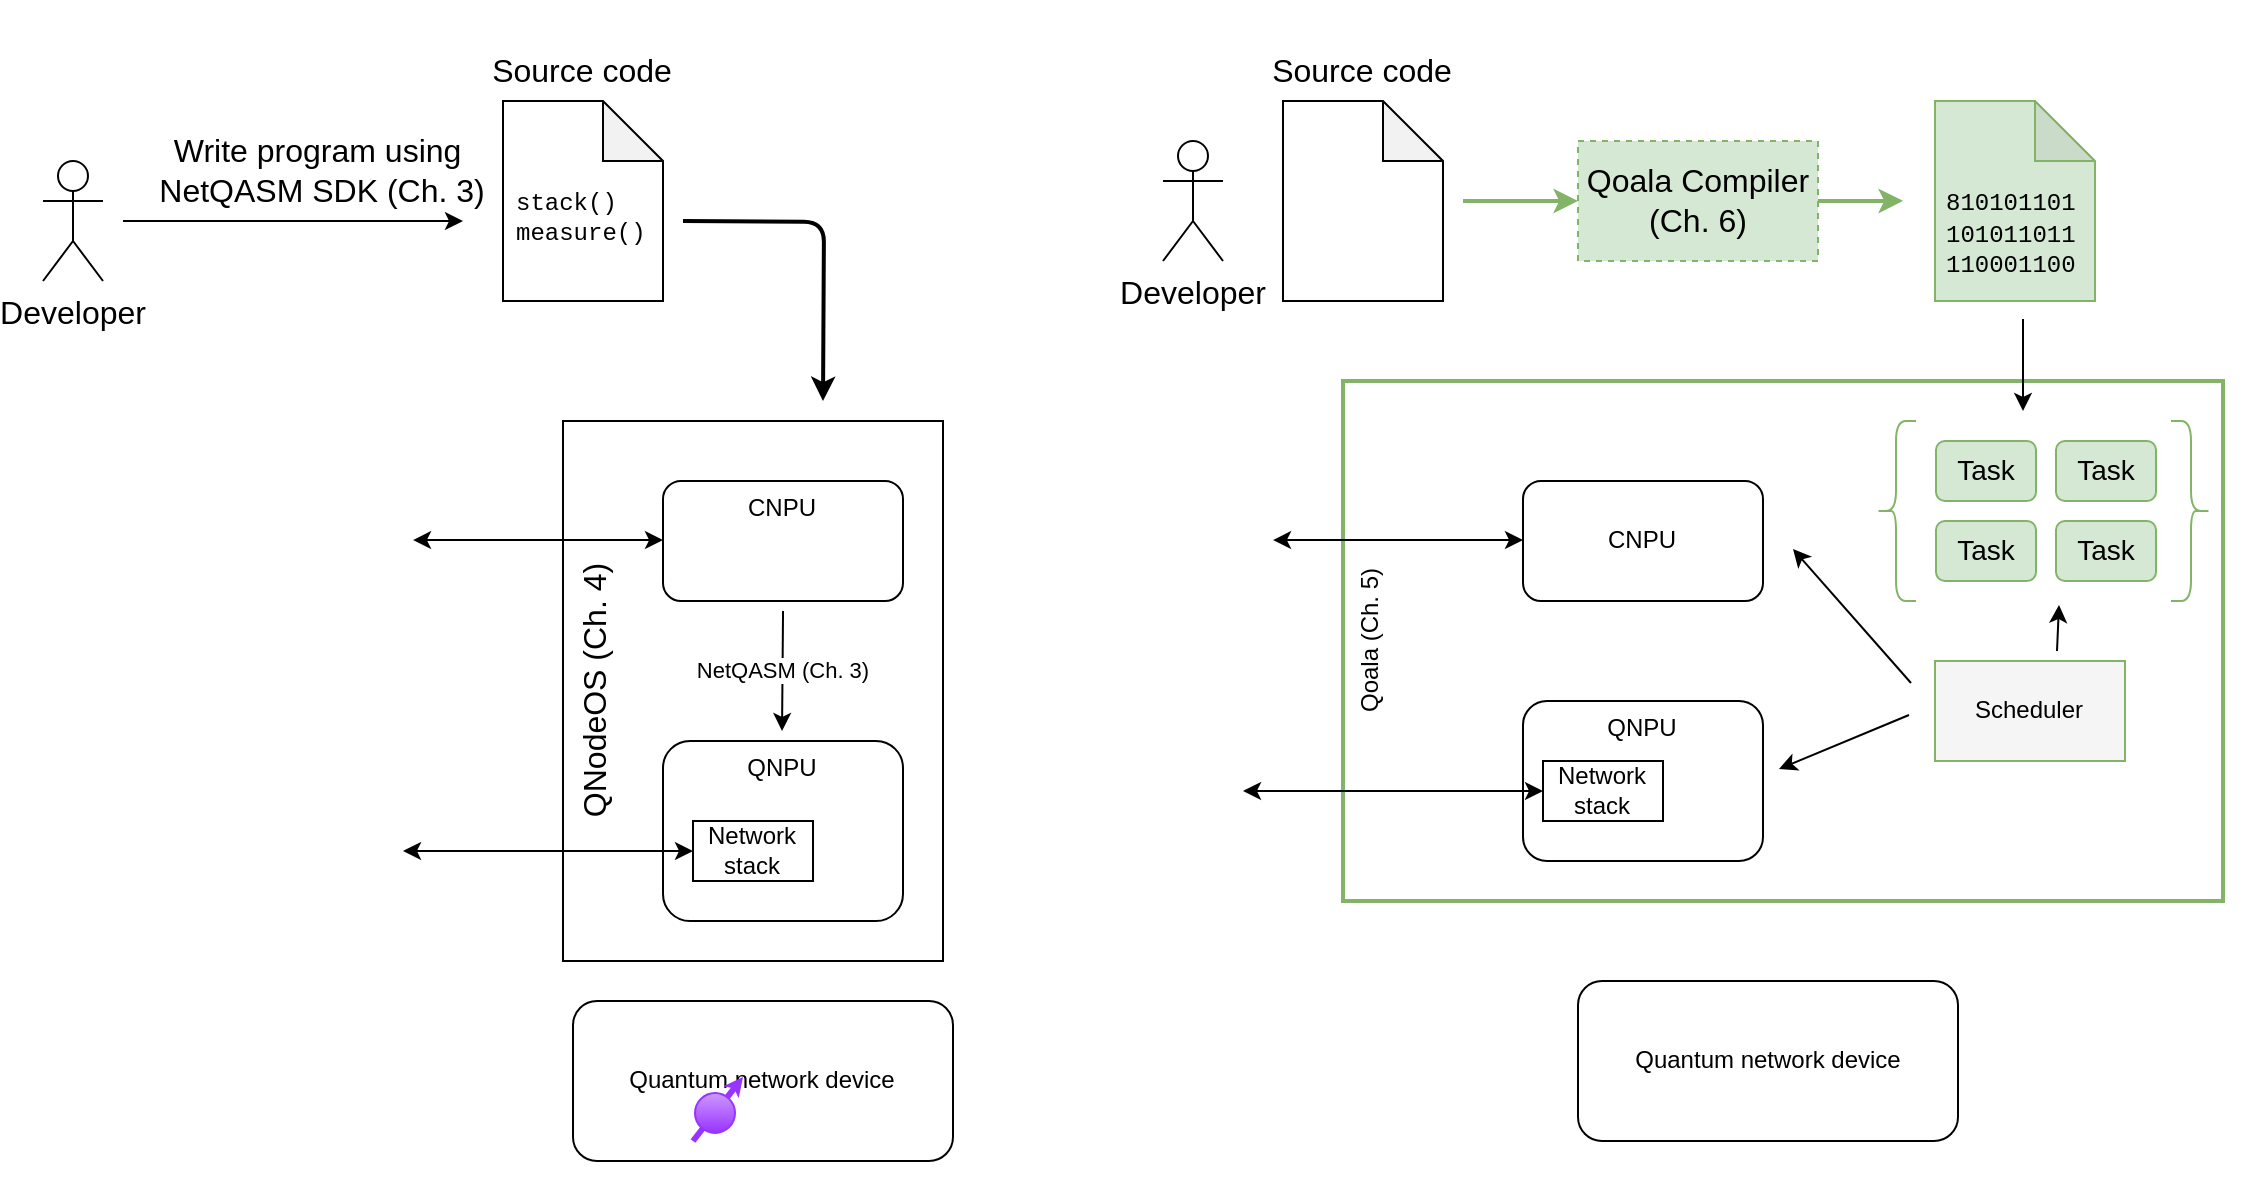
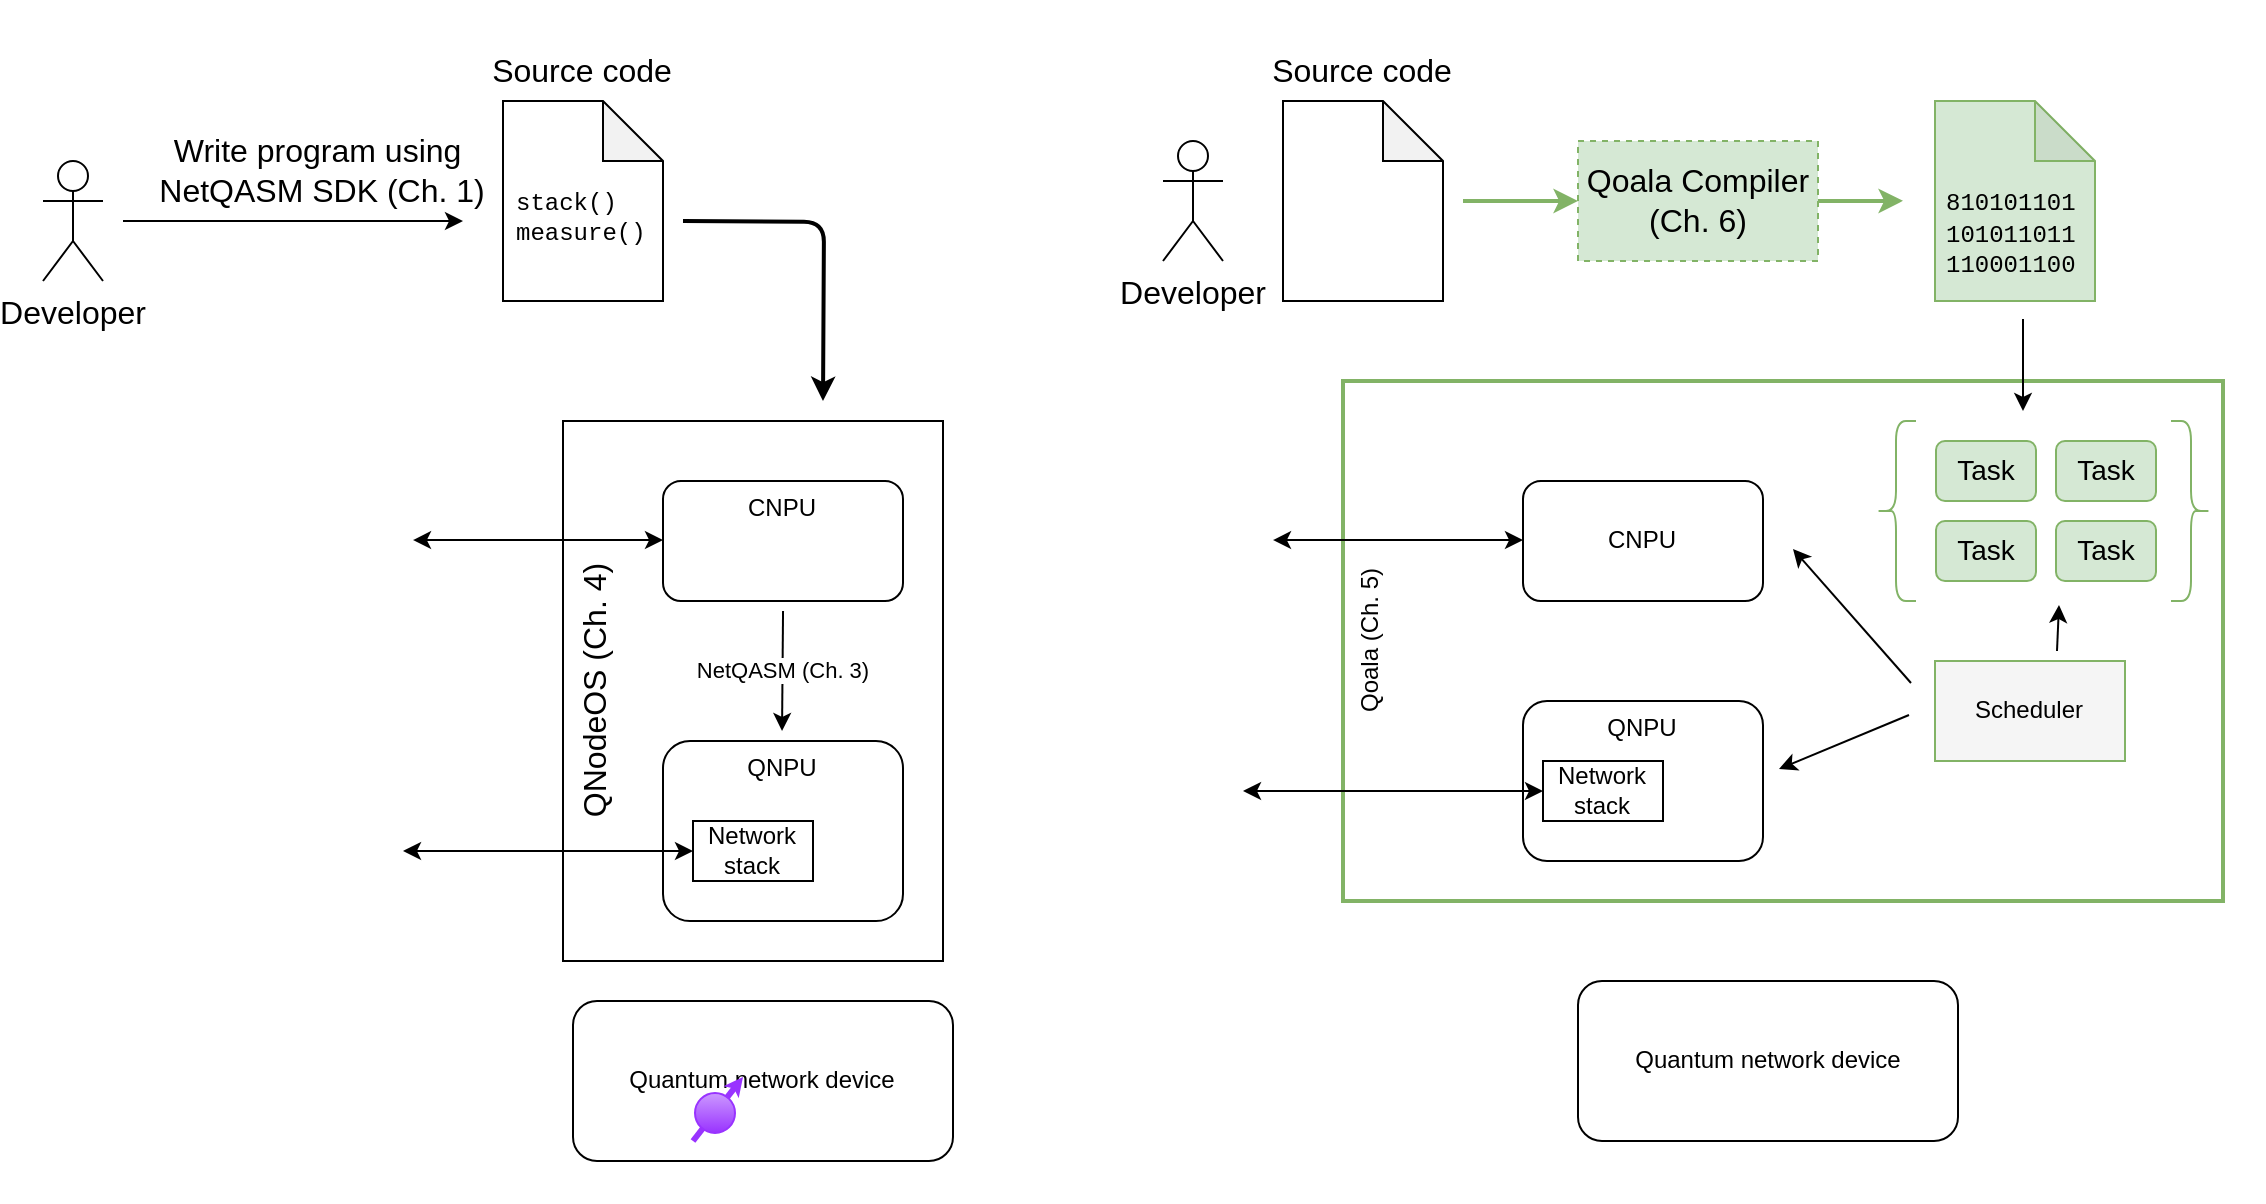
- <mxCell id="31" value="&lt;span style=&quot;font-size: 16px; text-wrap: nowrap; background-color: rgb(255, 255, 255);&quot;&gt;Write program using&amp;nbsp;&lt;/span&gt;&lt;div style=&quot;font-size: 16px; text-wrap: nowrap;&quot;&gt;NetQASM SDK (Ch. 3)&lt;/div&gt;" style="text;html=1;align=center;verticalAlign=middle;whiteSpace=wrap;rounded=0;fontSize=16;" vertex="1" parent="1"><mxGeometry x="80" y="70" width="160" height="30" as="geometry" /></mxCell>
+ <mxCell id="31" value="&lt;span style=&quot;font-size: 16px; text-wrap: nowrap; background-color: rgb(255, 255, 255);&quot;&gt;Write program using&amp;nbsp;&lt;/span&gt;&lt;div style=&quot;font-size: 16px; text-wrap: nowrap;&quot;&gt;NetQASM SDK (Ch. 1)&lt;/div&gt;" style="text;html=1;align=center;verticalAlign=middle;whiteSpace=wrap;rounded=0;fontSize=16;" vertex="1" parent="1"><mxGeometry x="80" y="70" width="160" height="30" as="geometry" /></mxCell>
